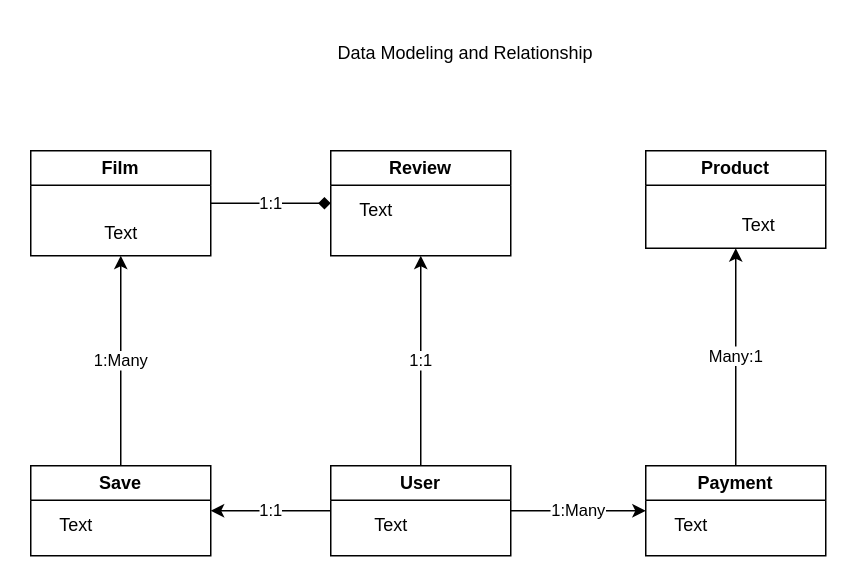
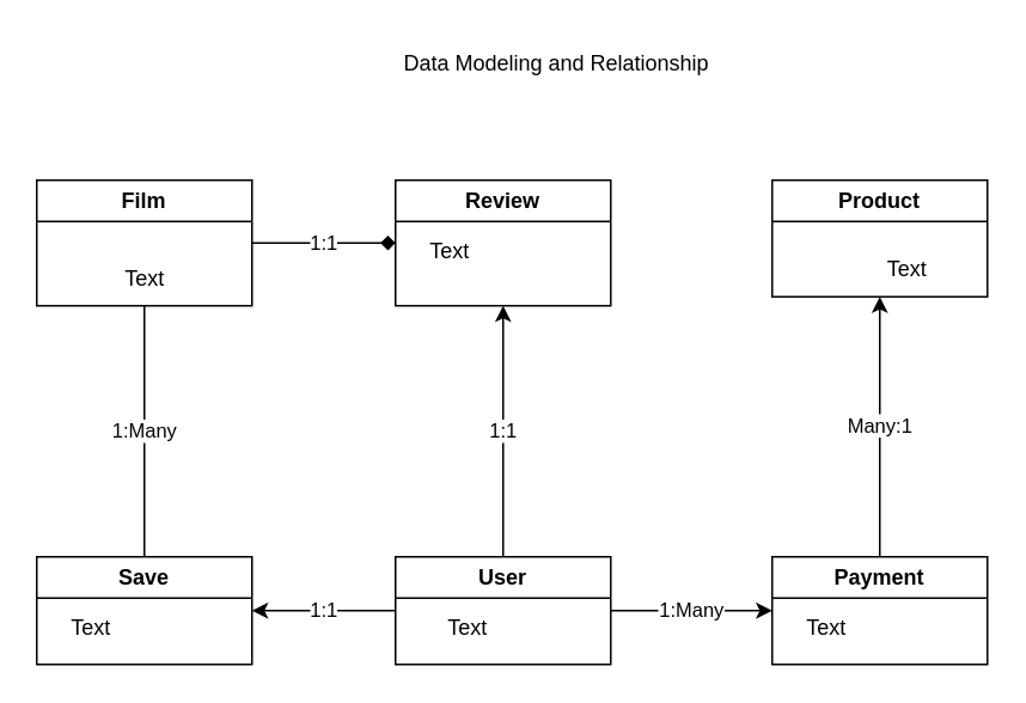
- <mxCell id="6" value="1:Many" style="edgeStyle=none;html=1;exitX=0.5;exitY=0;exitDx=0;exitDy=0;entryX=0.5;entryY=1;entryDx=0;entryDy=0;" parent="1" source="10" target="11" edge="1"><mxGeometry relative="1" as="geometry"><mxPoint x="80" y="310" as="sourcePoint" /><mxPoint x="80" y="190" as="targetPoint" /></mxGeometry></mxCell>
+ <mxCell id="6" value="1:Many" style="edgeStyle=none;html=1;exitX=0.5;exitY=0;exitDx=0;exitDy=0;entryX=0.5;entryY=1;entryDx=0;entryDy=0;endArrow=none;" parent="1" source="10" target="11" edge="1"><mxGeometry relative="1" as="geometry"><mxPoint x="80" y="310" as="sourcePoint" /><mxPoint x="80" y="190" as="targetPoint" /></mxGeometry></mxCell>
